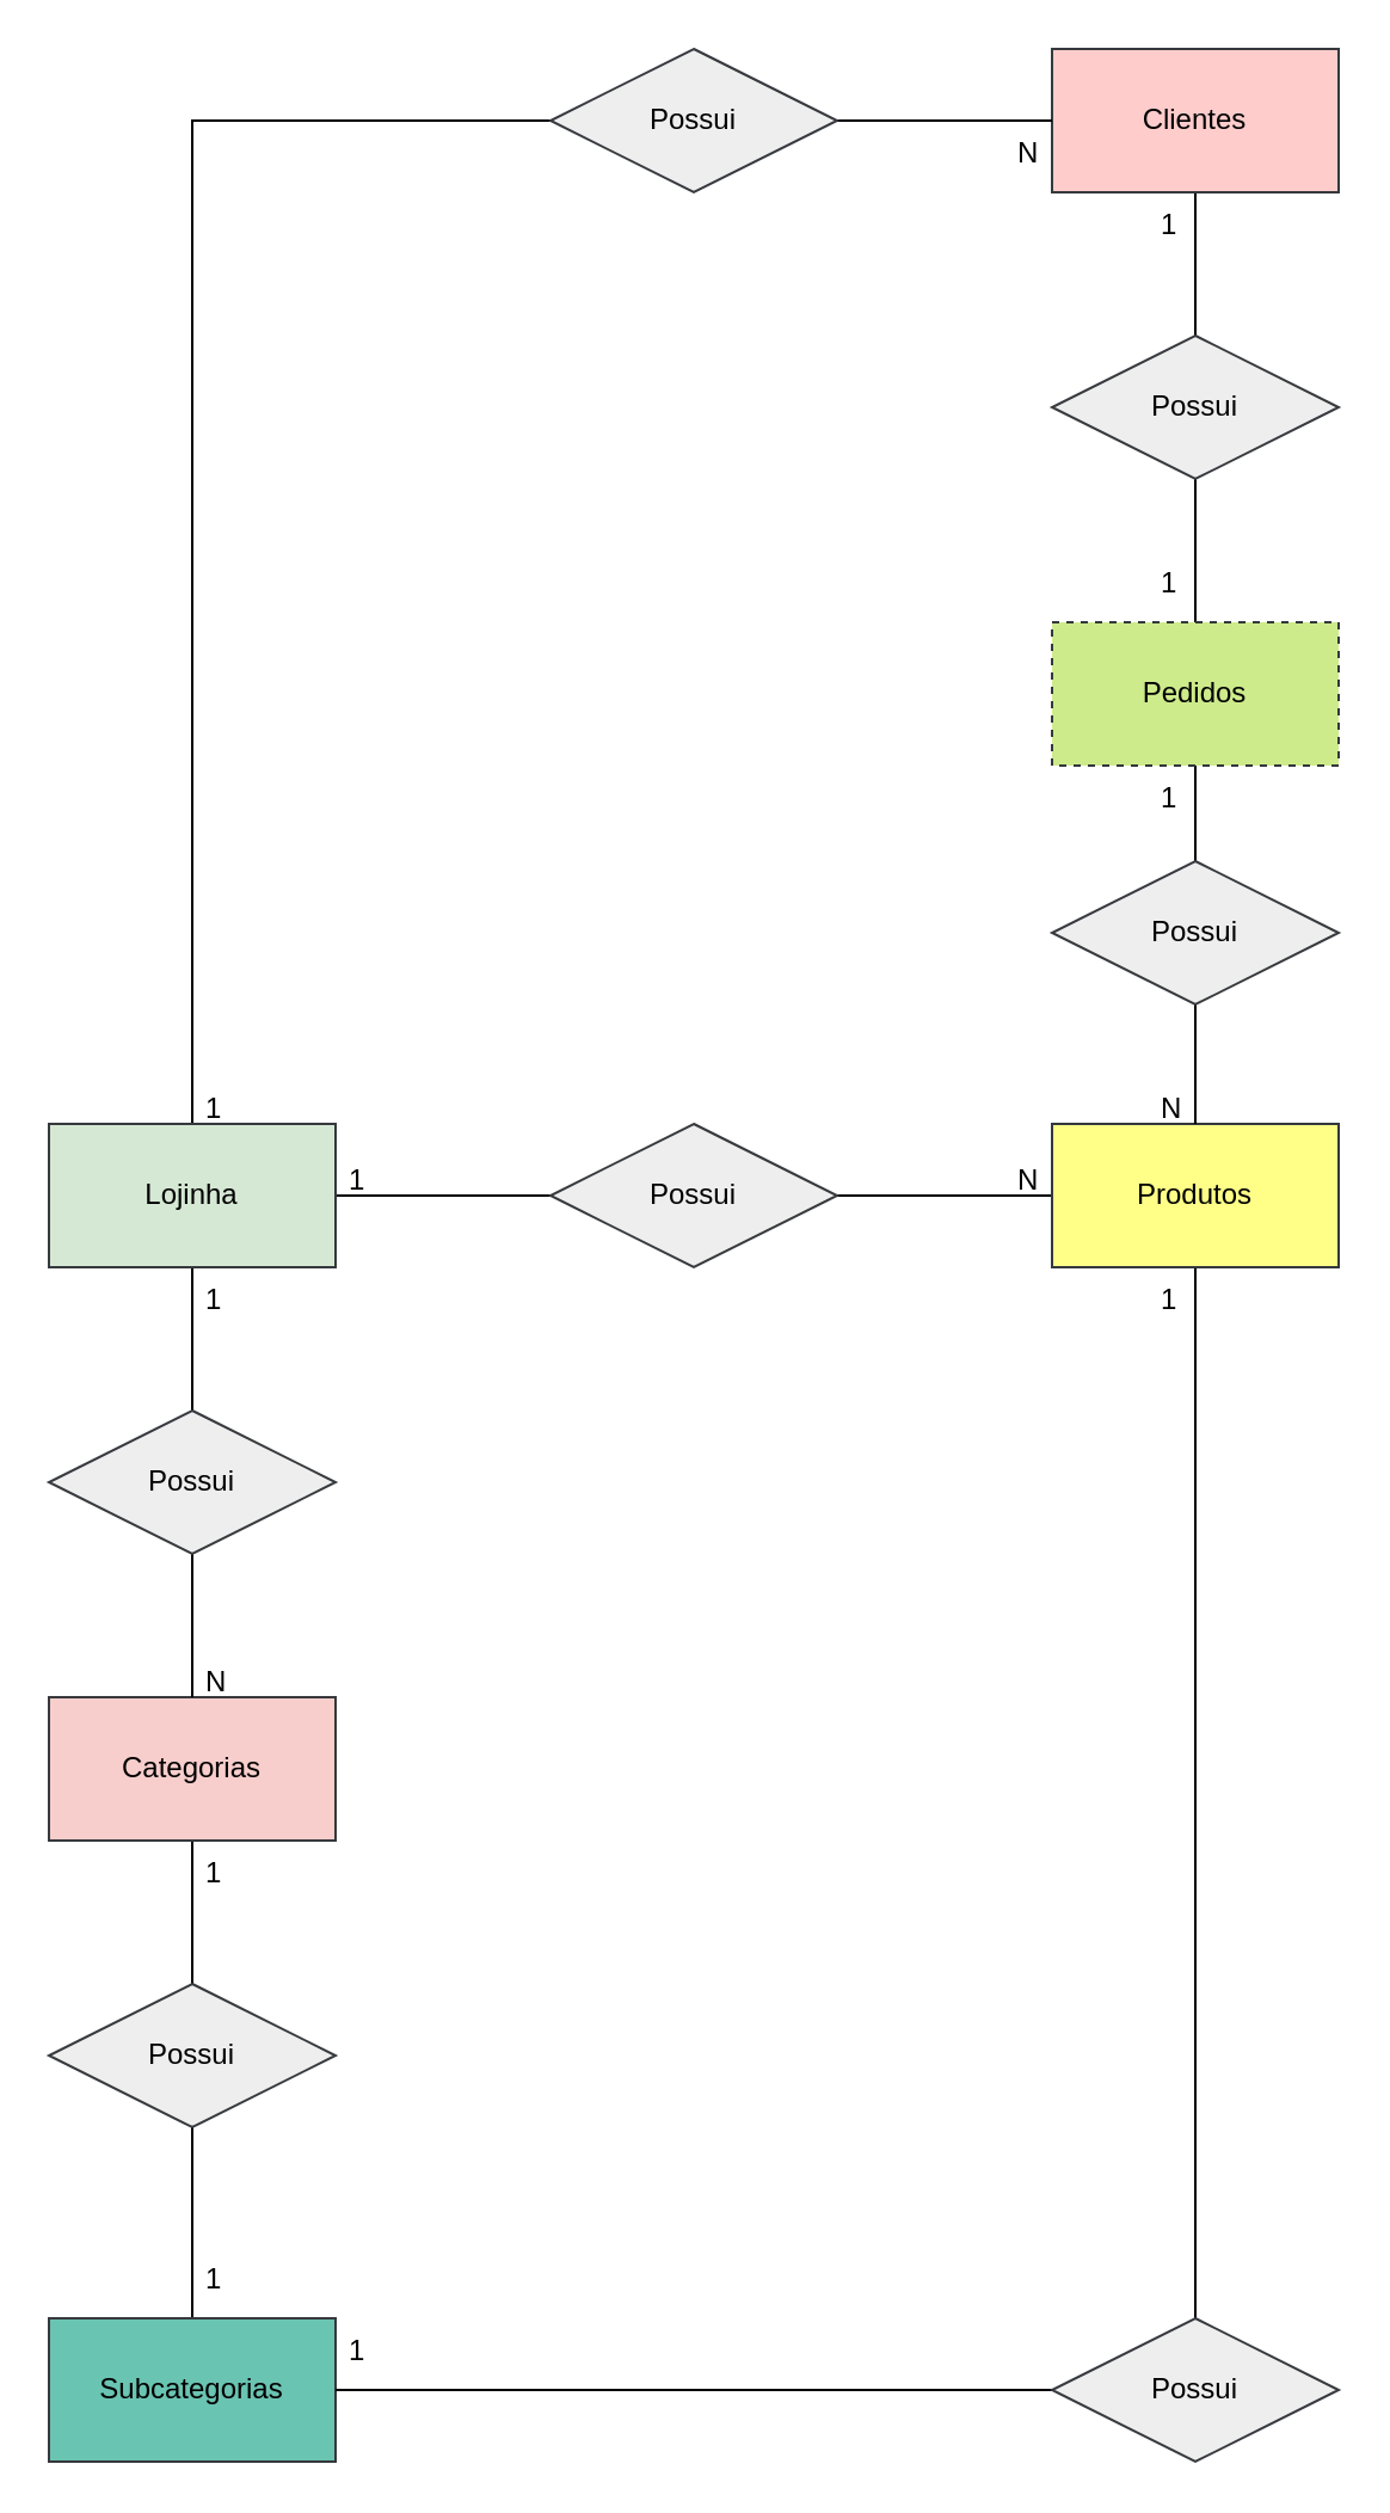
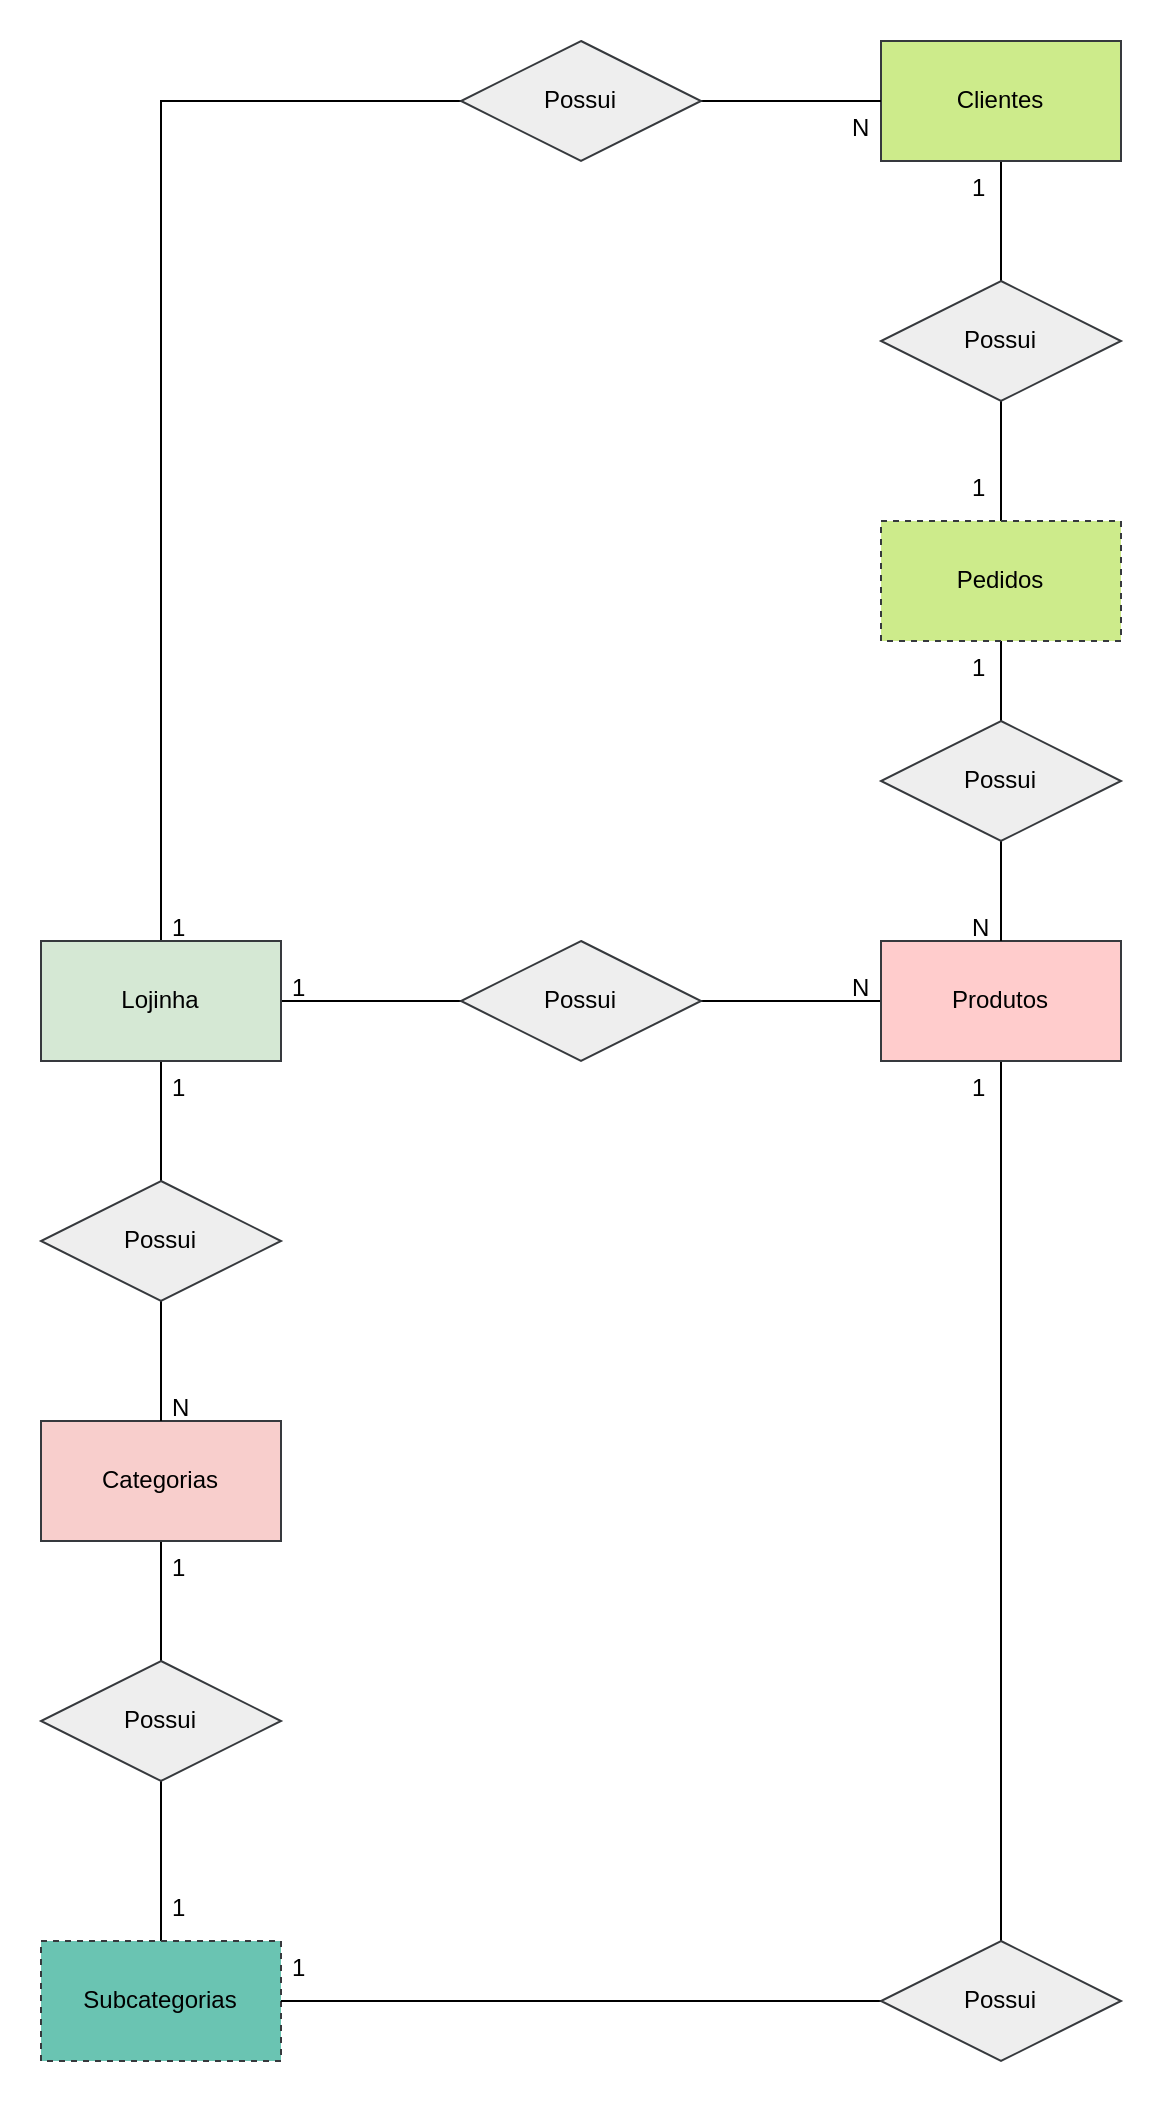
- <mxCell id="20" value="Clientes" style="rounded=0;whiteSpace=wrap;html=1;fillColor=#ffcccc;strokeColor=#36393d;" vertex="1" parent="1"><mxGeometry x="440" y="20" width="120" height="60" as="geometry" /></mxCell>
+ <mxCell id="20" value="Clientes" style="rounded=0;whiteSpace=wrap;html=1;fillColor=#cdeb8b;strokeColor=#36393d;" vertex="1" parent="1"><mxGeometry x="440" y="20" width="120" height="60" as="geometry" /></mxCell>
- <mxCell id="16" value="Produtos" style="rounded=0;whiteSpace=wrap;html=1;fillColor=#ffff88;strokeColor=#36393d;" vertex="1" parent="1"><mxGeometry x="440" y="470" width="120" height="60" as="geometry" /></mxCell>
+ <mxCell id="16" value="Produtos" style="rounded=0;whiteSpace=wrap;html=1;fillColor=#ffcccc;strokeColor=#36393d;" vertex="1" parent="1"><mxGeometry x="440" y="470" width="120" height="60" as="geometry" /></mxCell>
- <mxCell id="12" value="Subcategorias" style="rounded=0;whiteSpace=wrap;html=1;strokeColor=#36393d;fillColor=#6AC4B2;" vertex="1" parent="1"><mxGeometry x="20" y="970" width="120" height="60" as="geometry" /></mxCell>
+ <mxCell id="12" value="Subcategorias" style="rounded=0;whiteSpace=wrap;html=1;strokeColor=#36393d;fillColor=#6AC4B2;dashed=1;" vertex="1" parent="1"><mxGeometry x="20" y="970" width="120" height="60" as="geometry" /></mxCell>
